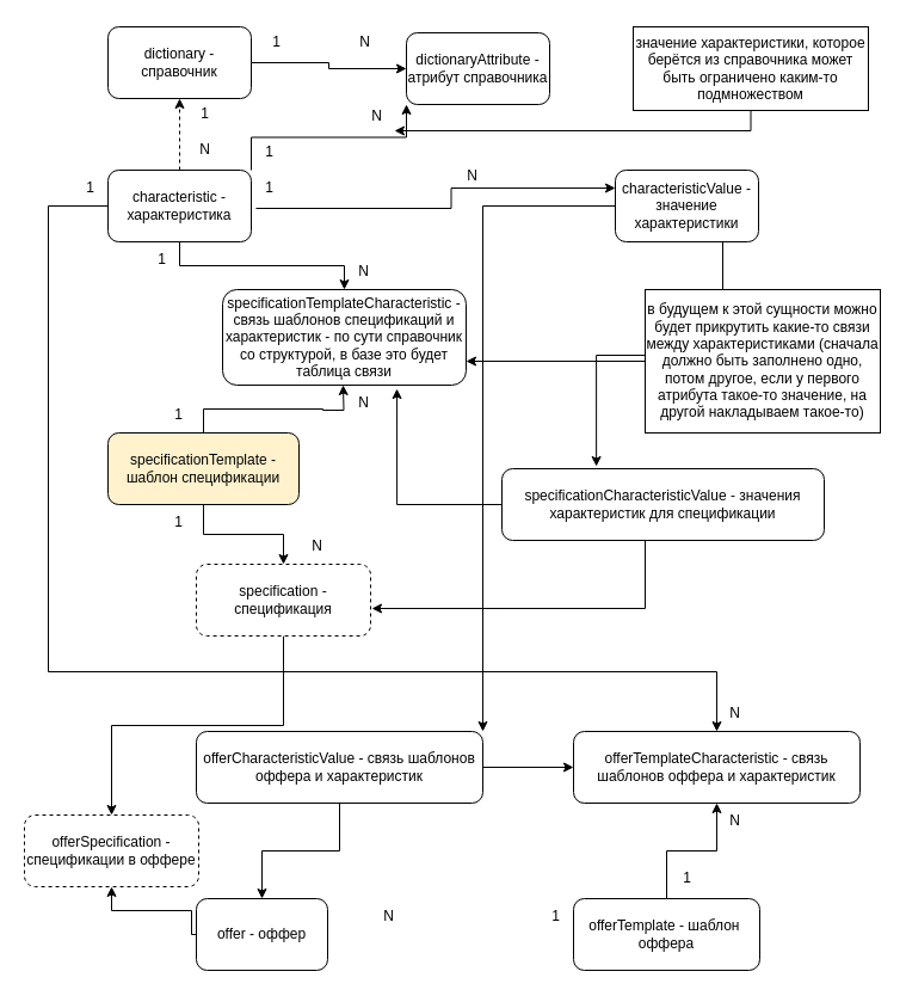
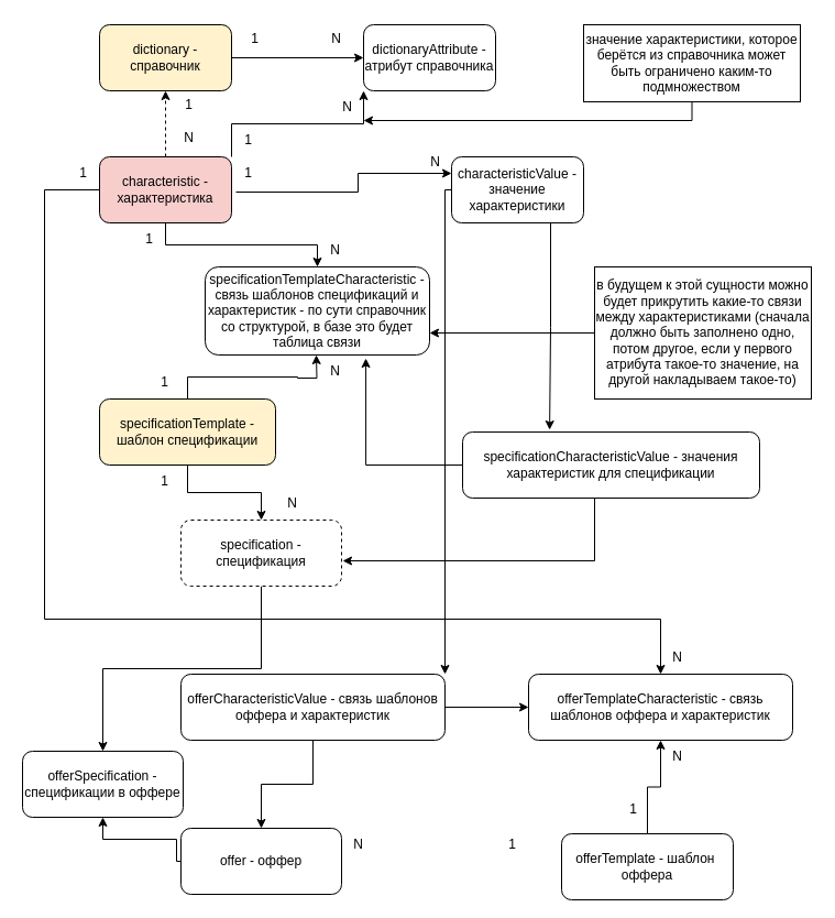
- <mxCell id="3" value="dictionary - справочник" style="rounded=1;whiteSpace=wrap;html=1;" parent="1" vertex="1"><mxGeometry x="90" y="22" width="120" height="60" as="geometry" /></mxCell>
+ <mxCell id="3" value="dictionary - справочник" style="rounded=1;whiteSpace=wrap;html=1;fillColor=#fff2cc;" parent="1" vertex="1"><mxGeometry x="90" y="22" width="120" height="60" as="geometry" /></mxCell>
- <mxCell id="4" value="&lt;div&gt;dictionaryAttribute - атрибут справочника&lt;/div&gt;" style="rounded=1;whiteSpace=wrap;html=1;" parent="1" vertex="1"><mxGeometry x="340" y="27" width="120" height="60" as="geometry" /></mxCell>
+ <mxCell id="4" value="&lt;div&gt;dictionaryAttribute - атрибут справочника&lt;/div&gt;" style="rounded=1;whiteSpace=wrap;html=1;" parent="1" vertex="1"><mxGeometry x="330" y="22" width="120" height="60" as="geometry" /></mxCell>
- <mxCell id="9" value="&lt;div&gt;characteristic - характеристика&lt;/div&gt;" style="rounded=1;whiteSpace=wrap;html=1;" parent="1" vertex="1"><mxGeometry x="90" y="142" width="120" height="60" as="geometry" /></mxCell>
+ <mxCell id="9" value="&lt;div&gt;characteristic - характеристика&lt;/div&gt;" style="rounded=1;whiteSpace=wrap;html=1;fillColor=#f8cecc;" parent="1" vertex="1"><mxGeometry x="90" y="142" width="120" height="60" as="geometry" /></mxCell>
- <mxCell id="14" value="characteristicValue - значение характеристики" style="rounded=1;whiteSpace=wrap;html=1;" parent="1" vertex="1"><mxGeometry x="515" y="142" width="120" height="60" as="geometry" /></mxCell>
+ <mxCell id="14" value="characteristicValue - значение характеристики" style="rounded=1;whiteSpace=wrap;html=1;" parent="1" vertex="1"><mxGeometry x="410" y="142" width="120" height="60" as="geometry" /></mxCell>
- <mxCell id="55" value="&lt;div&gt;offerSpecification - спецификации в оффере&lt;br&gt;&lt;/div&gt;" style="rounded=1;whiteSpace=wrap;html=1;dashed=1;" parent="1" vertex="1"><mxGeometry x="20" y="682" width="146" height="60" as="geometry" /></mxCell>
+ <mxCell id="55" value="&lt;div&gt;offerSpecification - спецификации в оффере&lt;br&gt;&lt;/div&gt;" style="rounded=1;whiteSpace=wrap;html=1;" parent="1" vertex="1"><mxGeometry x="20" y="682" width="146" height="60" as="geometry" /></mxCell>
- <mxCell id="42" value="&lt;div&gt;offer - оффер&lt;br&gt;&lt;/div&gt;" style="rounded=1;whiteSpace=wrap;html=1;" parent="1" vertex="1"><mxGeometry x="164" y="752" width="110" height="60" as="geometry" /></mxCell>
+ <mxCell id="42" value="&lt;div&gt;offer - оффер&lt;br&gt;&lt;/div&gt;" style="rounded=1;whiteSpace=wrap;html=1;" parent="1" vertex="1"><mxGeometry x="164" y="752" width="146" height="60" as="geometry" /></mxCell>
- <mxCell id="44" value="&lt;div&gt;offerTemplate - шаблон&amp;nbsp; оффера&lt;br&gt;&lt;/div&gt;" style="rounded=1;whiteSpace=wrap;html=1;" parent="1" vertex="1"><mxGeometry x="480" y="752" width="156" height="60" as="geometry" /></mxCell>
+ <mxCell id="44" value="&lt;div&gt;offerTemplate - шаблон&amp;nbsp; оффера&lt;br&gt;&lt;/div&gt;" style="rounded=1;whiteSpace=wrap;html=1;" parent="1" vertex="1"><mxGeometry x="510" y="757" width="156" height="60" as="geometry" /></mxCell>
